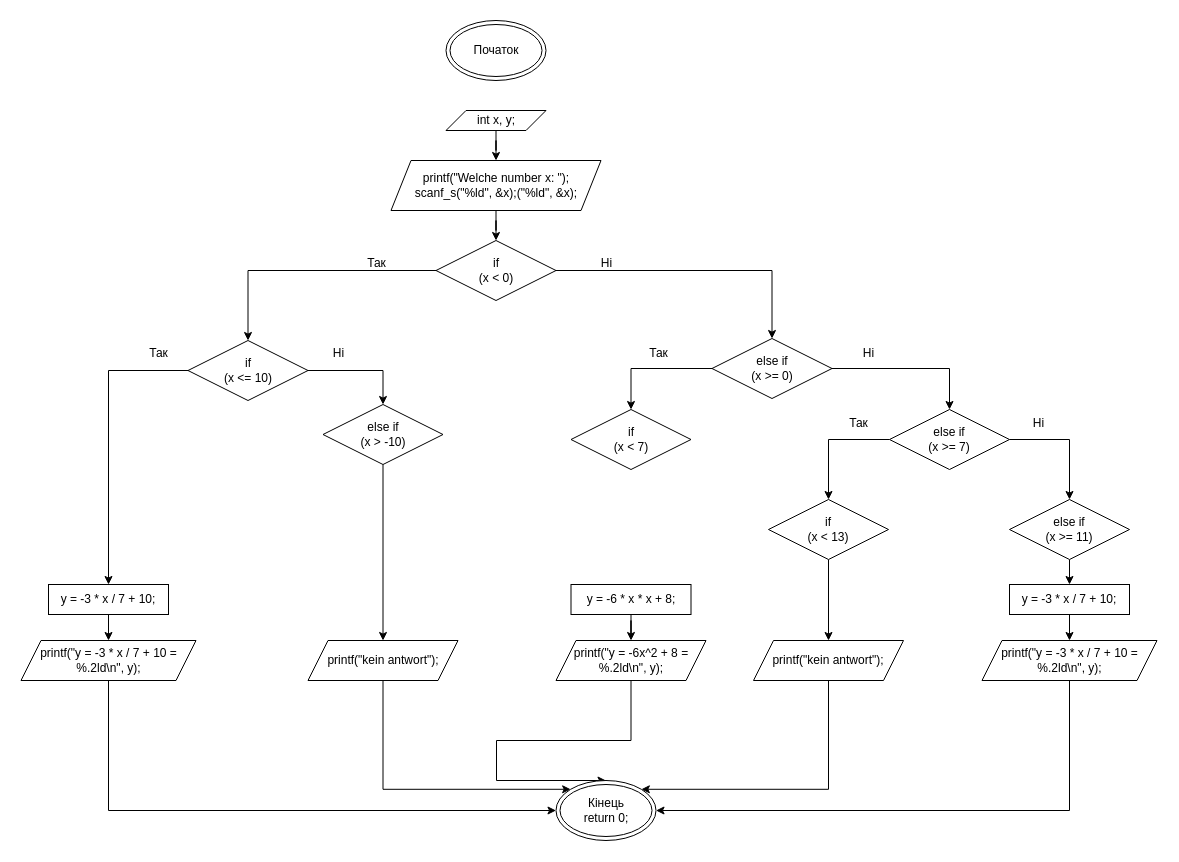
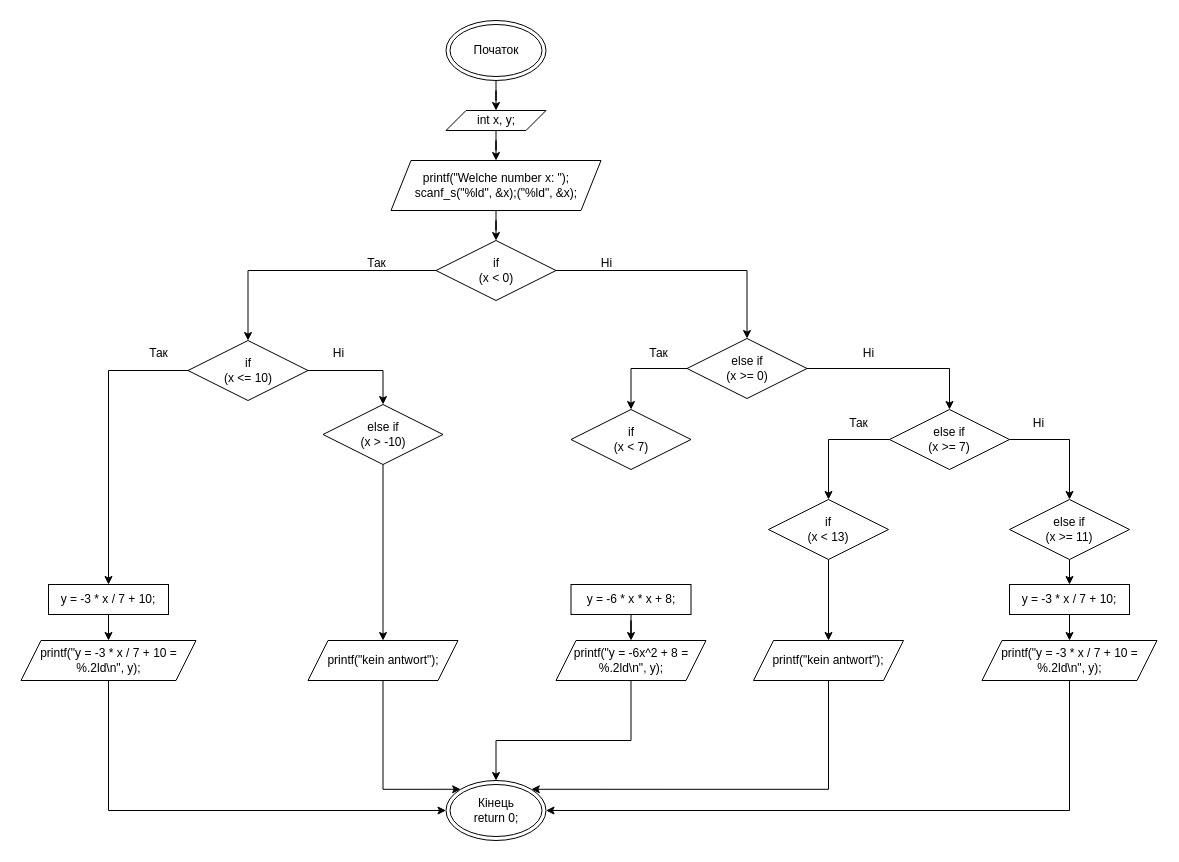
+ <mxCell id="2" value="" style="edgeStyle=orthogonalEdgeStyle;rounded=0;orthogonalLoop=1;jettySize=auto;html=1;" parent="1" source="3" target="5" edge="1"><mxGeometry relative="1" as="geometry" /></mxCell>
- <mxCell id="16" value="else if&lt;br&gt;(x &amp;gt;= 0)" style="rhombus;whiteSpace=wrap;html=1;" parent="1" vertex="1"><mxGeometry x="711.5" y="338" width="120" height="60" as="geometry" /></mxCell>
+ <mxCell id="16" value="else if&lt;br&gt;(x &amp;gt;= 0)" style="rhombus;whiteSpace=wrap;html=1;" parent="1" vertex="1"><mxGeometry x="686.5" y="338" width="120" height="60" as="geometry" /></mxCell>
- <mxCell id="45" value="Кінець&lt;div&gt;return 0;&lt;/div&gt;" style="ellipse;shape=doubleEllipse;whiteSpace=wrap;html=1;" parent="1" vertex="1"><mxGeometry x="555.5" y="780" width="100" height="60" as="geometry" /></mxCell>
+ <mxCell id="45" value="Кінець&lt;div&gt;return 0;&lt;/div&gt;" style="ellipse;shape=doubleEllipse;whiteSpace=wrap;html=1;" parent="1" vertex="1"><mxGeometry x="445.5" y="780" width="100" height="60" as="geometry" /></mxCell>
